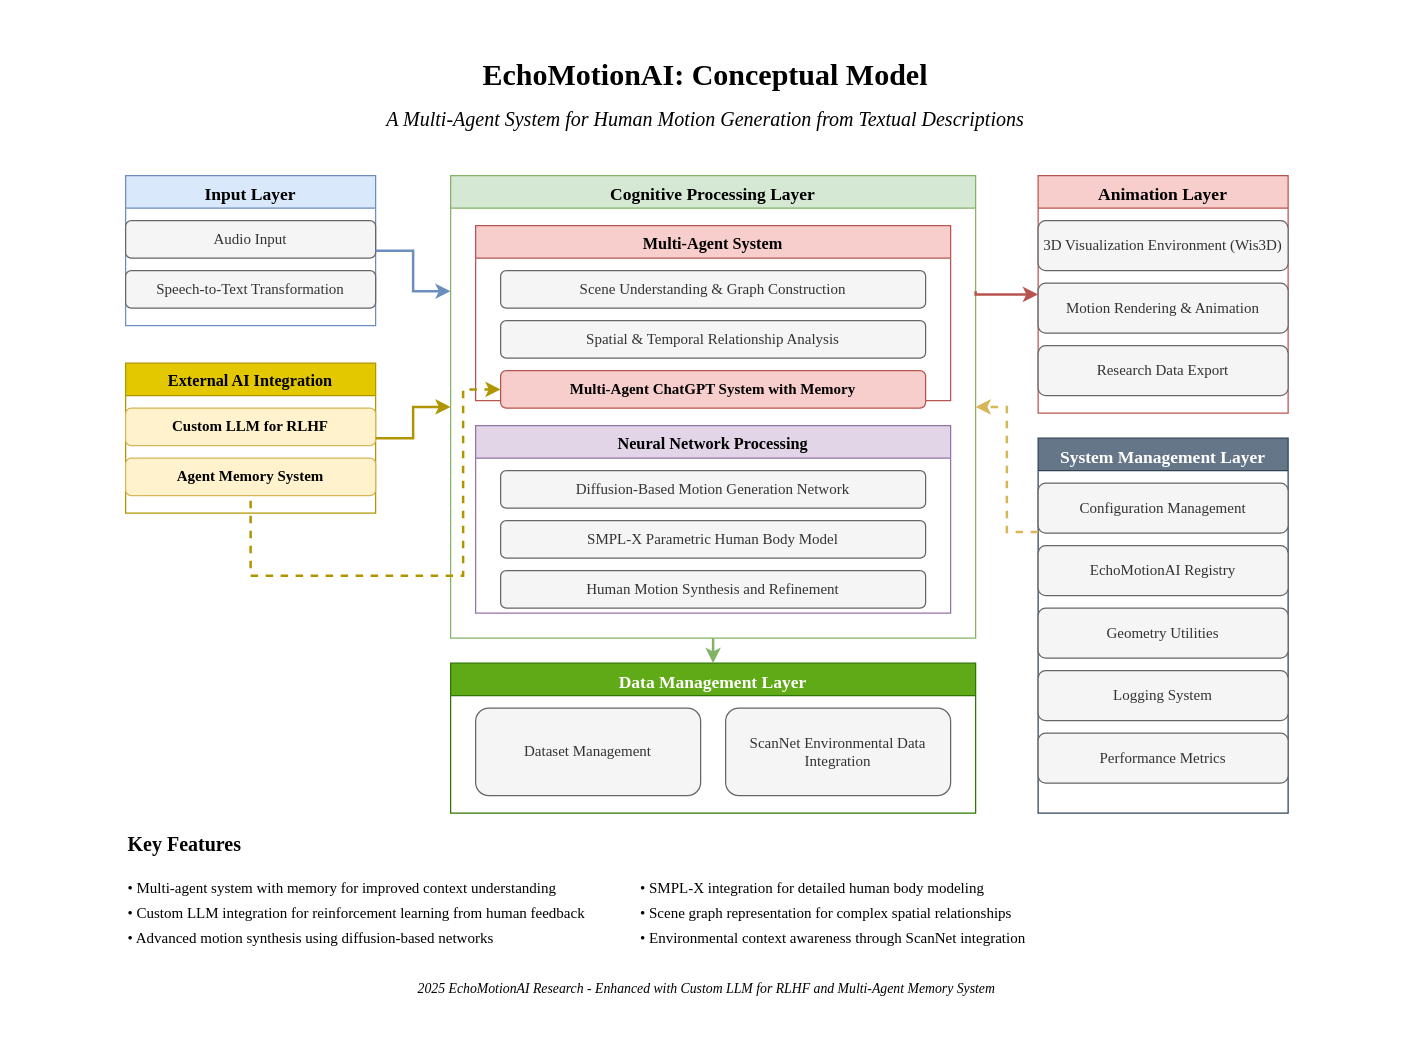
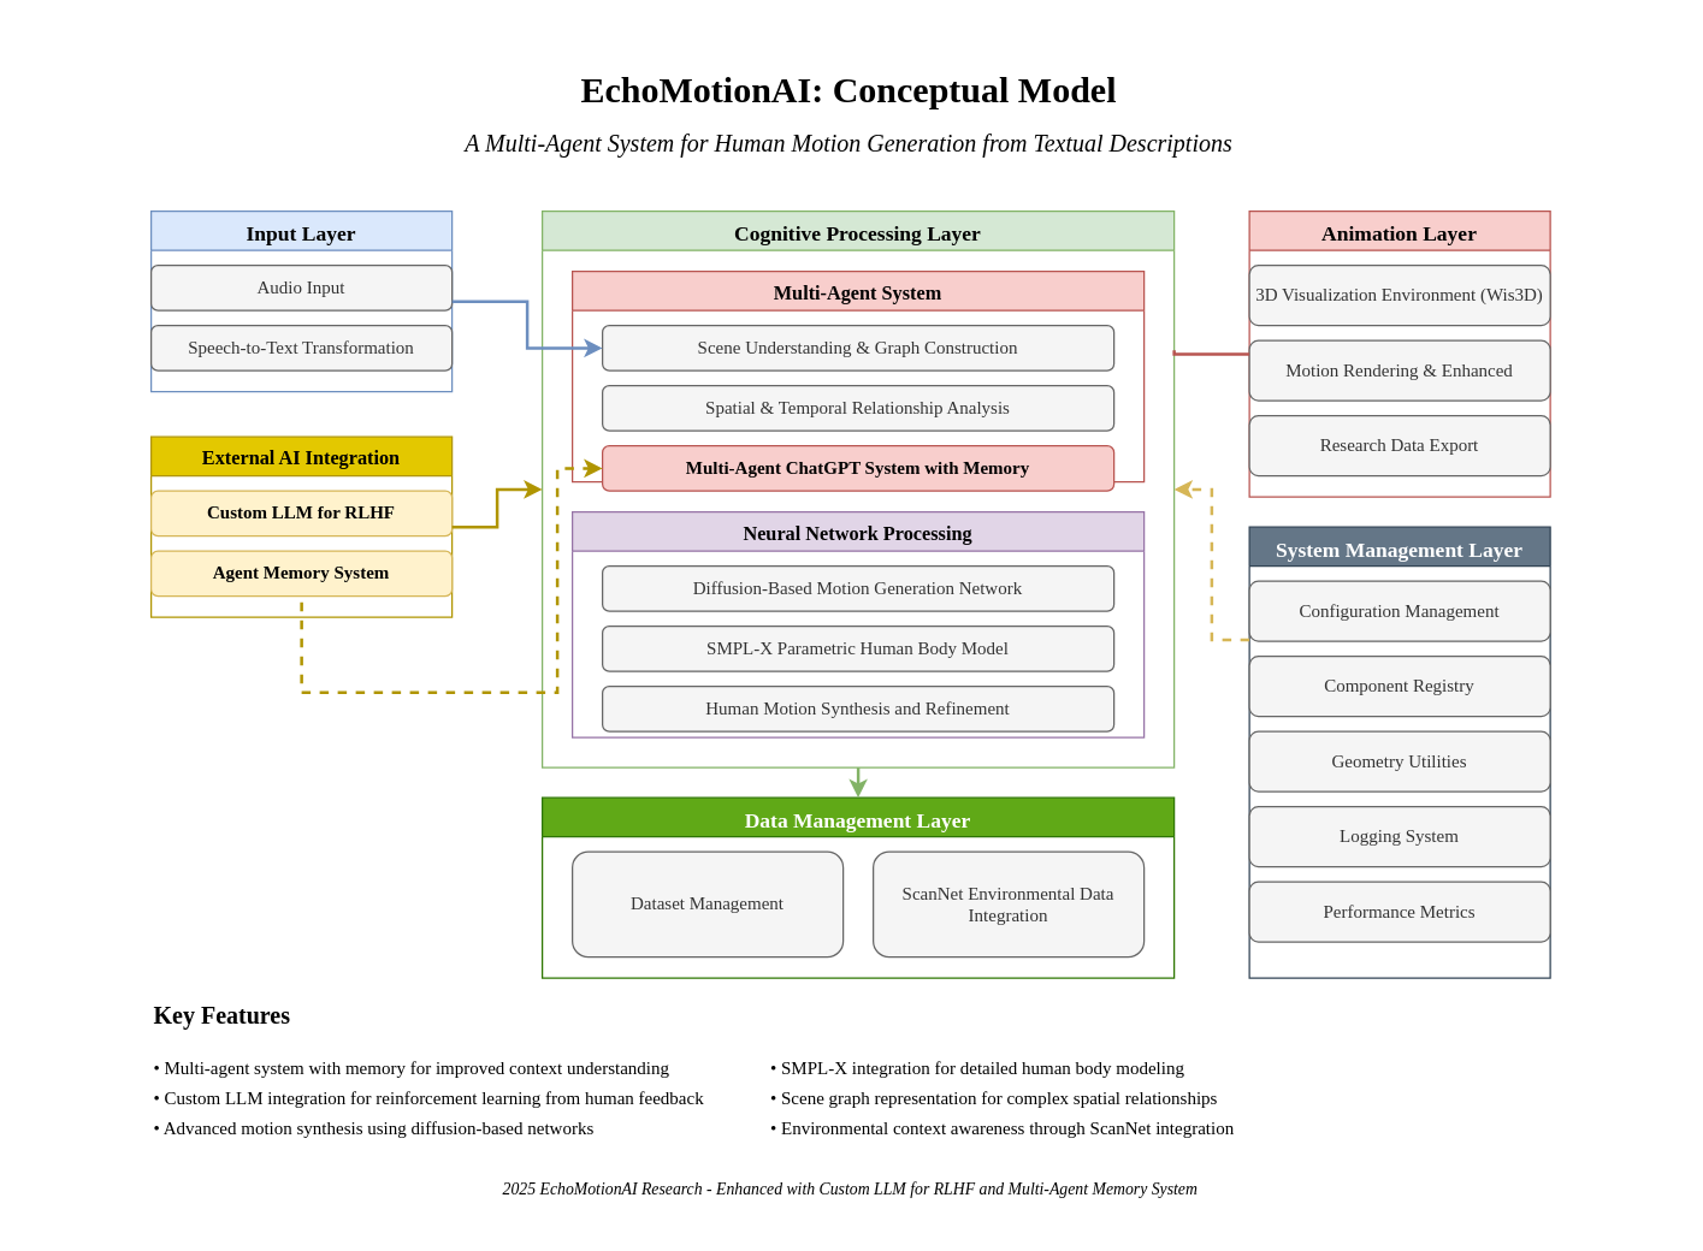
- <mxCell id="41" style="edgeStyle=orthogonalEdgeStyle;rounded=0;orthogonalLoop=1;jettySize=auto;html=1;exitX=1;exitY=0.5;exitDx=0;exitDy=0;entryX=0;entryY=0.25;entryDx=0;entryDy=0;startArrow=none;startFill=0;endArrow=classic;endFill=1;strokeWidth=2;strokeColor=#6c8ebf;fontFamily=Times New Roman;" parent="1" source="5" target="8" edge="1"><mxGeometry relative="1" as="geometry" /></mxCell>
+ <mxCell id="41" style="edgeStyle=orthogonalEdgeStyle;rounded=0;orthogonalLoop=1;jettySize=auto;html=1;exitX=1;exitY=0.5;exitDx=0;exitDy=0;startArrow=none;startFill=0;endArrow=classic;endFill=1;strokeWidth=2;strokeColor=#6c8ebf;fontFamily=Times New Roman;" parent="1" source="5" target="10" edge="1"><mxGeometry relative="1" as="geometry" /></mxCell>
- <mxCell id="45" style="edgeStyle=orthogonalEdgeStyle;rounded=0;orthogonalLoop=1;jettySize=auto;html=1;exitX=1;exitY=0.25;exitDx=0;exitDy=0;entryX=0;entryY=0.5;entryDx=0;entryDy=0;startArrow=none;startFill=0;endArrow=classic;endFill=1;strokeWidth=2;strokeColor=#b85450;fontFamily=Times New Roman;" parent="1" source="8" target="23" edge="1"><mxGeometry relative="1" as="geometry"><Array as="points"><mxPoint x="780" y="235" /></Array></mxGeometry></mxCell>
+ <mxCell id="45" style="edgeStyle=orthogonalEdgeStyle;rounded=0;orthogonalLoop=1;jettySize=auto;html=1;exitX=1;exitY=0.25;exitDx=0;exitDy=0;entryX=0;entryY=0.5;entryDx=0;entryDy=0;startArrow=none;startFill=0;endArrow=none;endFill=1;strokeWidth=2;strokeColor=#b85450;fontFamily=Times New Roman;" parent="1" source="8" target="23" edge="1"><mxGeometry relative="1" as="geometry"><Array as="points"><mxPoint x="780" y="235" /></Array></mxGeometry></mxCell>
- <mxCell id="25" value="Motion Rendering &amp; Animation" style="rounded=1;whiteSpace=wrap;html=1;fontSize=12;glass=0;strokeWidth=1;shadow=0;fillColor=#f5f5f5;fontColor=#333333;strokeColor=#666666;fontFamily=Times New Roman;" parent="23" vertex="1"><mxGeometry y="86" width="200" height="40" as="geometry" /></mxCell>
+ <mxCell id="25" value="Motion Rendering &amp; Enhanced" style="rounded=1;whiteSpace=wrap;html=1;fontSize=12;glass=0;strokeWidth=1;shadow=0;fillColor=#f5f5f5;fontColor=#333333;strokeColor=#666666;fontFamily=Times New Roman;" parent="23" vertex="1"><mxGeometry y="86" width="200" height="40" as="geometry" /></mxCell>
- <mxCell id="29" value="EchoMotionAI Registry" style="rounded=1;whiteSpace=wrap;html=1;fontSize=12;glass=0;strokeWidth=1;shadow=0;fillColor=#f5f5f5;fontColor=#333333;strokeColor=#666666;fontFamily=Times New Roman;" parent="27" vertex="1"><mxGeometry y="86" width="200" height="40" as="geometry" /></mxCell>
+ <mxCell id="29" value="Component Registry" style="rounded=1;whiteSpace=wrap;html=1;fontSize=12;glass=0;strokeWidth=1;shadow=0;fillColor=#f5f5f5;fontColor=#333333;strokeColor=#666666;fontFamily=Times New Roman;" parent="27" vertex="1"><mxGeometry y="86" width="200" height="40" as="geometry" /></mxCell>
